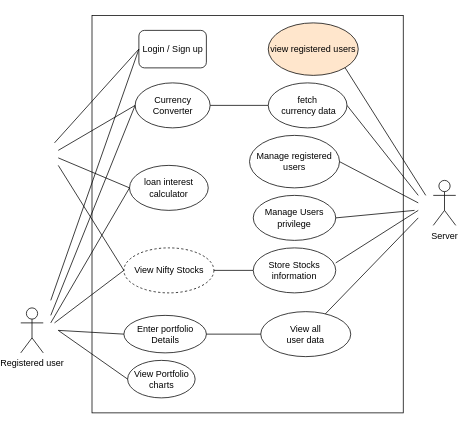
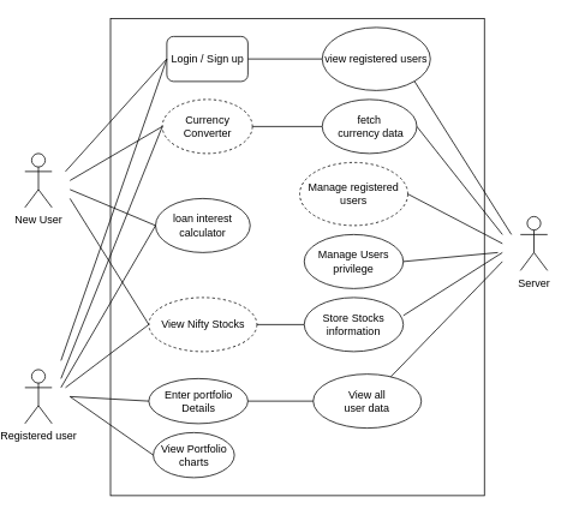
+ <mxCell id="13" style="edgeStyle=orthogonalEdgeStyle;rounded=0;orthogonalLoop=1;jettySize=auto;html=1;entryX=1;entryY=0.5;entryDx=0;entryDy=0;endArrow=none;endFill=0;" edge="1" parent="1" source="14" target="5"><mxGeometry relative="1" as="geometry" /></mxCell>
- <mxCell id="14" value="&lt;span&gt;view registered users&lt;/span&gt;" style="ellipse;whiteSpace=wrap;html=1;fillColor=#ffe6cc;" parent="1" vertex="1"><mxGeometry x="350" y="30" width="120" height="70" as="geometry" /></mxCell>
+ <mxCell id="14" value="&lt;span&gt;view registered users&lt;/span&gt;" style="ellipse;whiteSpace=wrap;html=1;" parent="1" vertex="1"><mxGeometry x="350" y="30" width="120" height="70" as="geometry" /></mxCell>
- <mxCell id="7" value="&lt;span&gt;Currency Converter&lt;/span&gt;" style="ellipse;whiteSpace=wrap;html=1;" parent="1" vertex="1"><mxGeometry x="172.5" y="110" width="100" height="60" as="geometry" /></mxCell>
+ <mxCell id="7" value="&lt;span&gt;Currency Converter&lt;/span&gt;" style="ellipse;whiteSpace=wrap;html=1;dashed=1;" parent="1" vertex="1"><mxGeometry x="172.5" y="110" width="100" height="60" as="geometry" /></mxCell>
+ <mxCell id="3" value="New User" style="shape=umlActor;verticalLabelPosition=bottom;verticalAlign=top;html=1;outlineConnect=0;" parent="1" vertex="1"><mxGeometry x="20" y="170" width="30" height="60" as="geometry" /></mxCell>
- <mxCell id="18" value="&lt;span&gt;Manage registered users&lt;/span&gt;" style="ellipse;whiteSpace=wrap;html=1;" vertex="1" parent="1"><mxGeometry x="325" y="180" width="120" height="70" as="geometry" /></mxCell>
+ <mxCell id="18" value="&lt;span&gt;Manage registered users&lt;/span&gt;" style="ellipse;whiteSpace=wrap;html=1;dashed=1;" vertex="1" parent="1"><mxGeometry x="325" y="180" width="120" height="70" as="geometry" /></mxCell>
